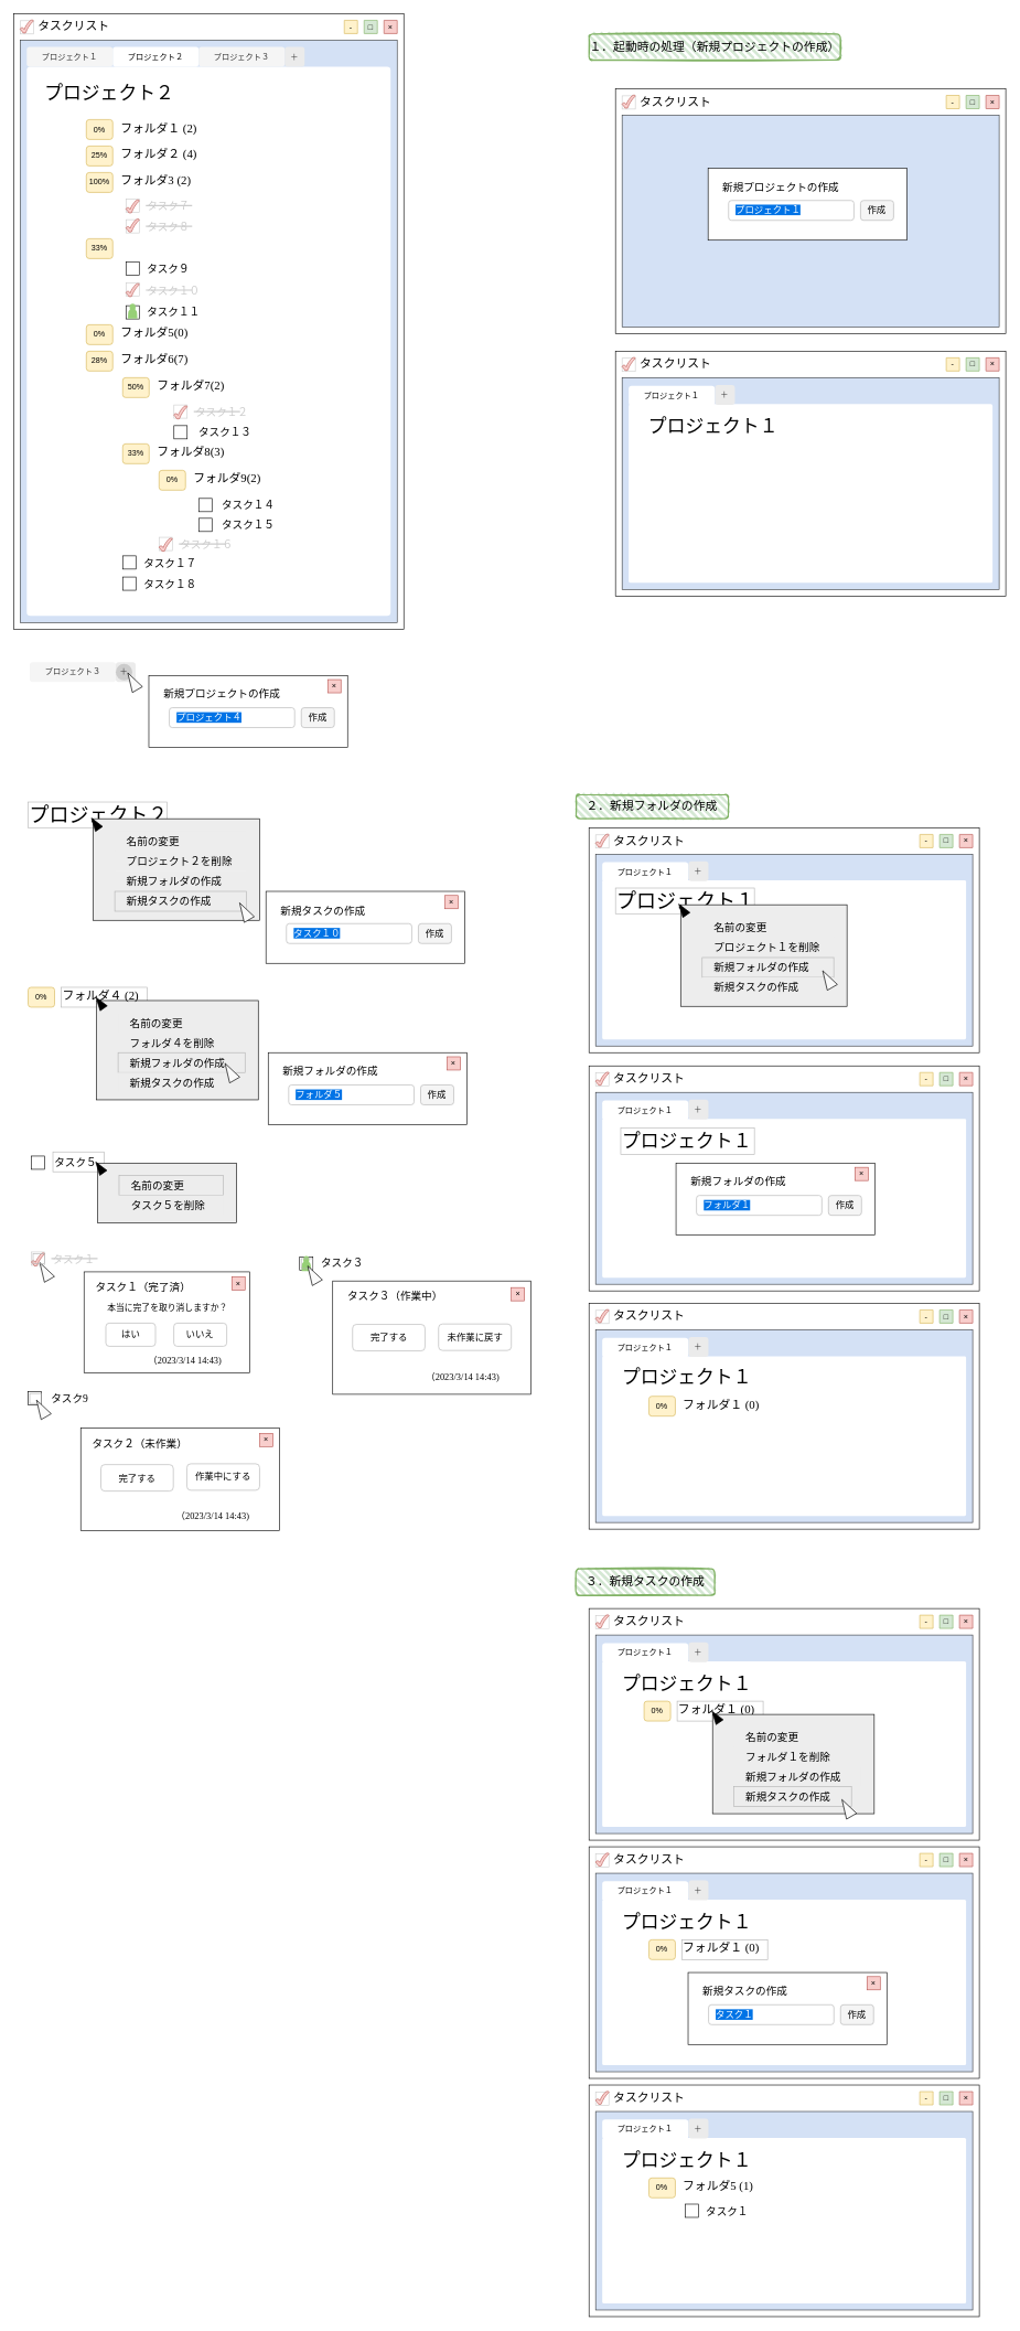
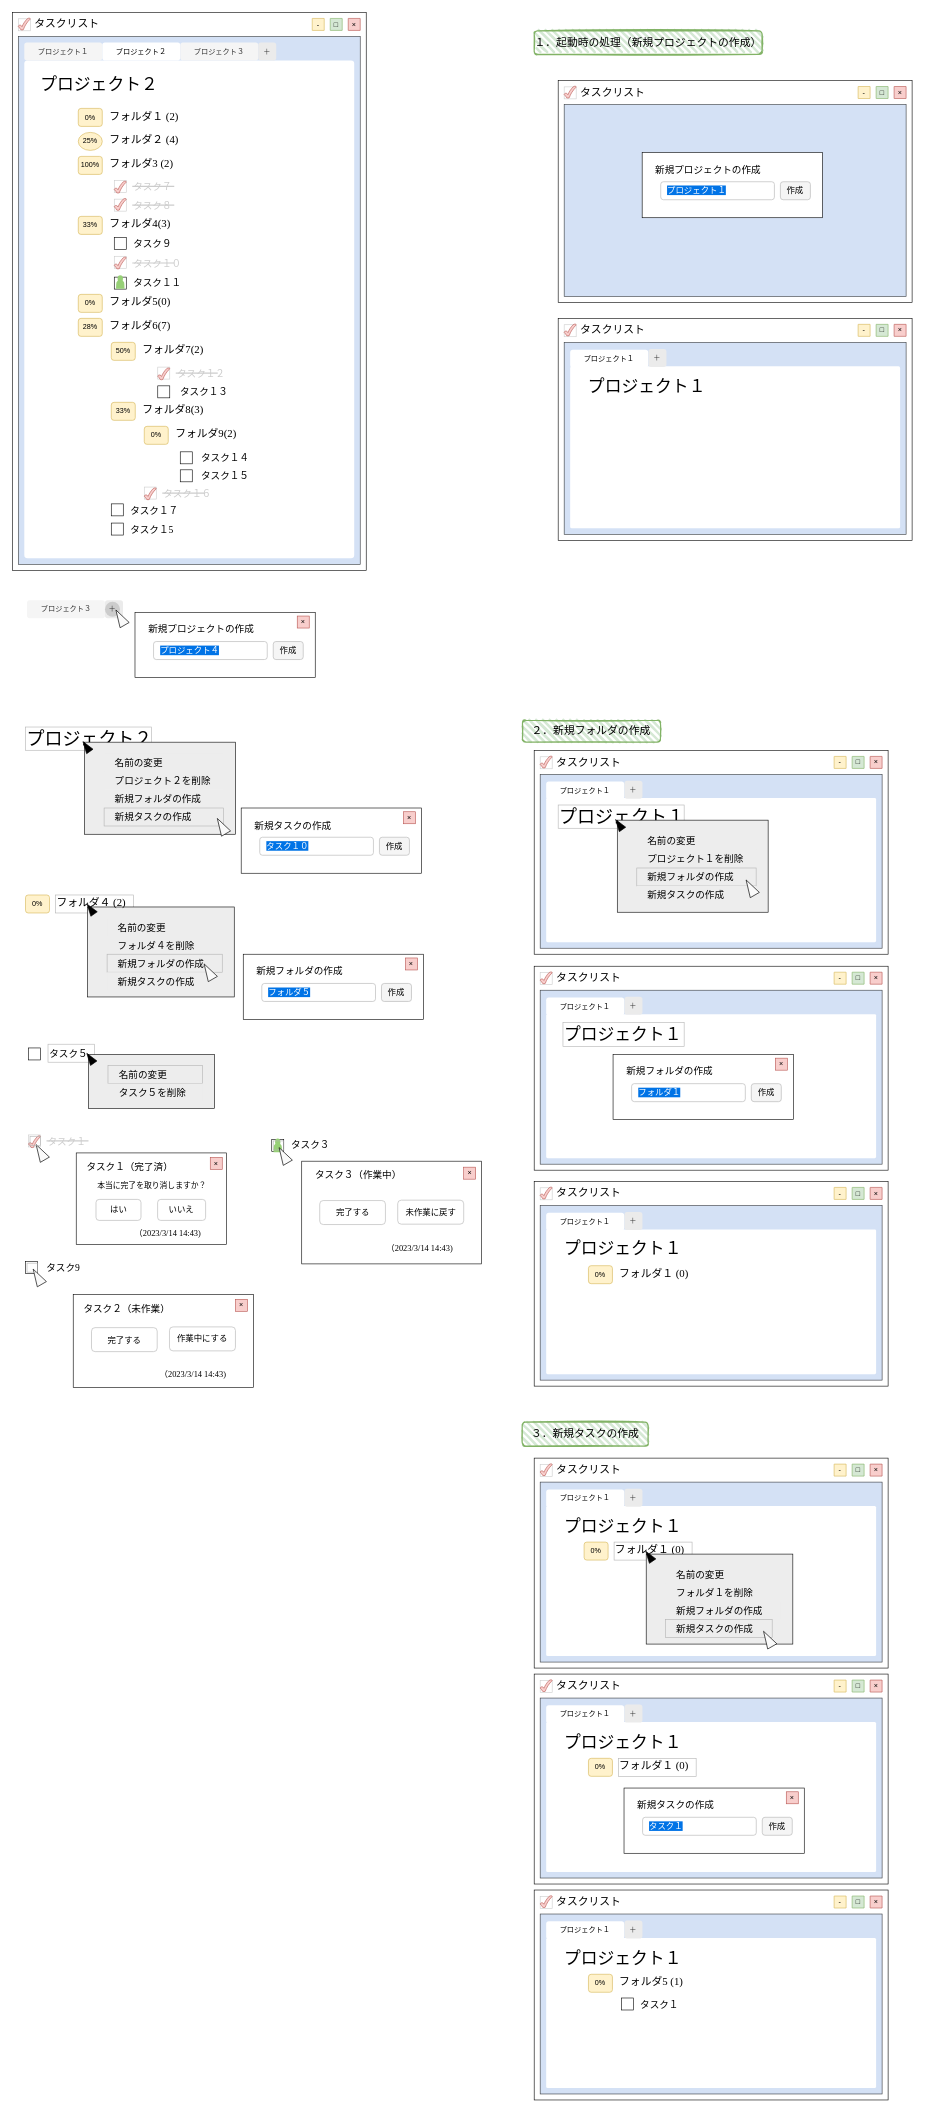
- <mxCell id="17" value="25%" style="rounded=1;whiteSpace=wrap;html=1;fillColor=#fff2cc;strokeColor=#d6b656;" vertex="1" parent="1"><mxGeometry x="130" y="220" width="40" height="30" as="geometry" /></mxCell>
+ <mxCell id="17" value="25%" style="ellipse;whiteSpace=wrap;html=1;fillColor=#fff2cc;strokeColor=#d6b656;" vertex="1" parent="1"><mxGeometry x="130" y="220" width="40" height="30" as="geometry" /></mxCell>
+ <mxCell id="22" value="フォルダ4(3)" style="text;html=1;points=[];align=left;verticalAlign=top;spacingTop=-4;fontSize=18;fontFamily=Verdana" vertex="1" parent="1"><mxGeometry x="180" y="360" width="170" height="30" as="geometry" /></mxCell>
- <mxCell id="57" value="&lt;span style=&quot;font-size: 16px;&quot;&gt;タスク１８&lt;/span&gt;" style="text;html=1;points=[];align=left;verticalAlign=top;spacingTop=-4;fontSize=16;fontFamily=Verdana;fontColor=#000000;" vertex="1" parent="1"><mxGeometry x="215" y="870" width="80" height="22.5" as="geometry" /></mxCell>
+ <mxCell id="57" value="&lt;span style=&quot;font-size: 16px;&quot;&gt;タスク１5&lt;/span&gt;" style="text;html=1;points=[];align=left;verticalAlign=top;spacingTop=-4;fontSize=16;fontFamily=Verdana;fontColor=#000000;" vertex="1" parent="1"><mxGeometry x="215" y="870" width="80" height="22.5" as="geometry" /></mxCell>
